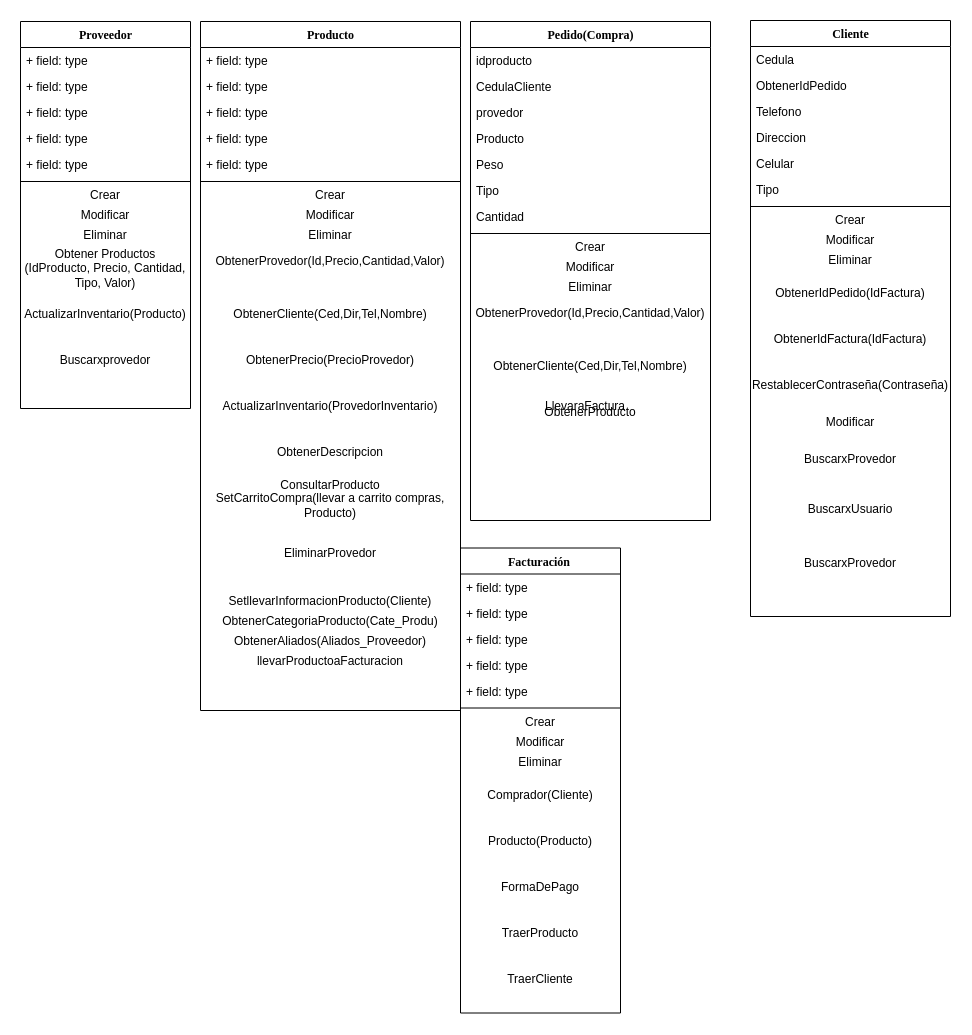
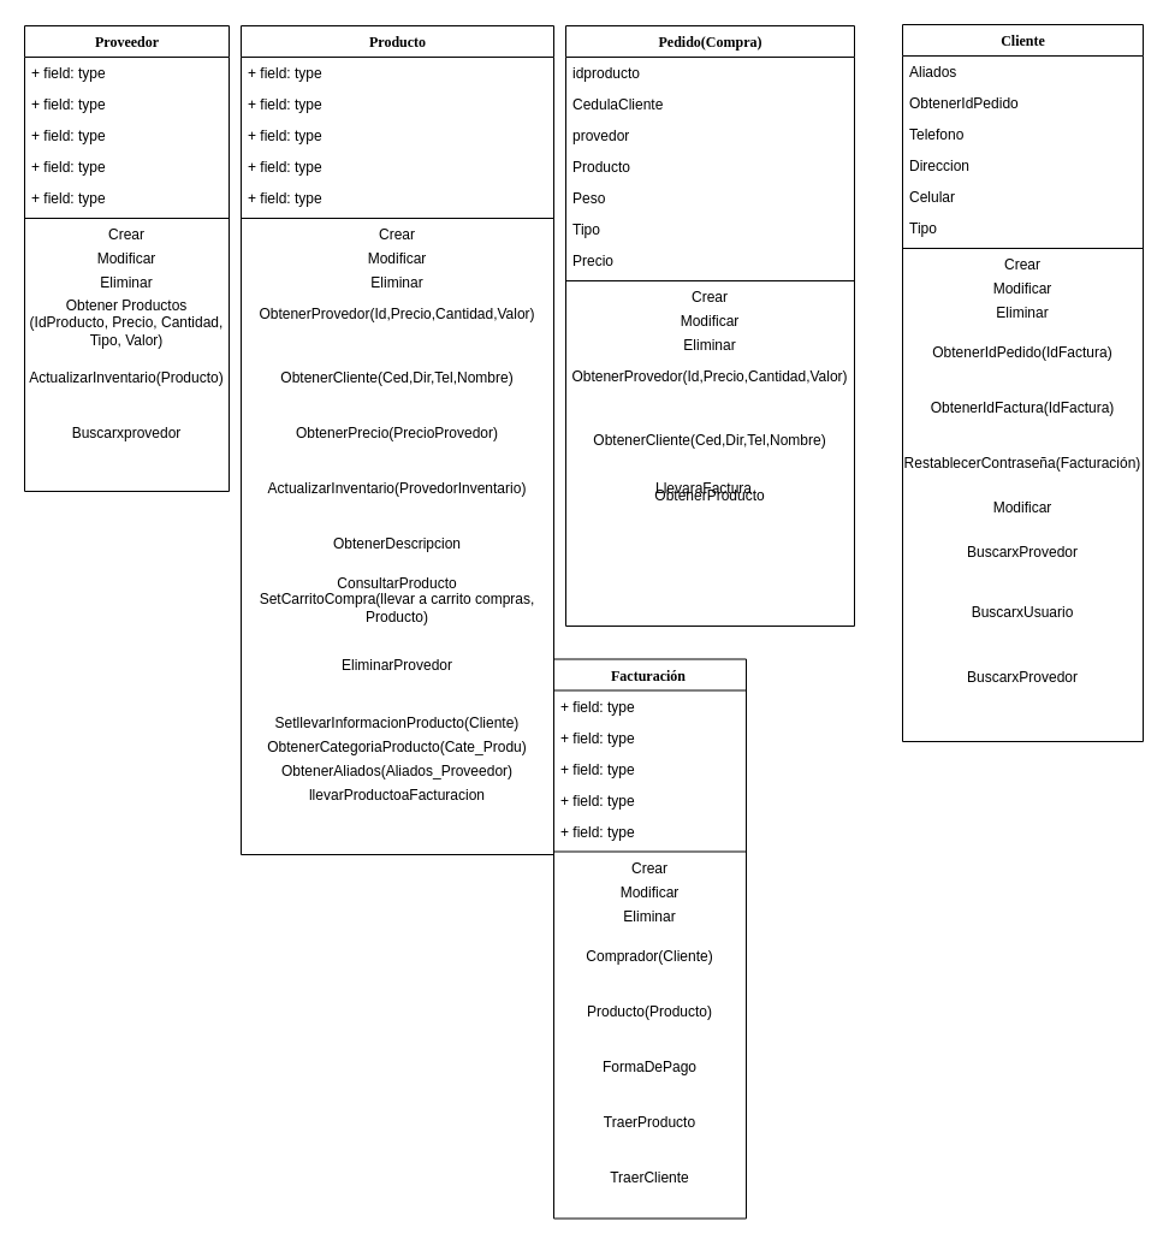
- <mxCell id="67" value="Cedula" style="text;html=1;strokeColor=none;fillColor=none;align=left;verticalAlign=top;spacingLeft=4;spacingRight=4;whiteSpace=wrap;overflow=hidden;rotatable=0;points=[[0,0.5],[1,0.5]];portConstraint=eastwest;" parent="66" vertex="1"><mxGeometry y="26" width="200" height="26" as="geometry" /></mxCell>
+ <mxCell id="67" value="Aliados" style="text;html=1;strokeColor=none;fillColor=none;align=left;verticalAlign=top;spacingLeft=4;spacingRight=4;whiteSpace=wrap;overflow=hidden;rotatable=0;points=[[0,0.5],[1,0.5]];portConstraint=eastwest;" parent="66" vertex="1"><mxGeometry y="26" width="200" height="26" as="geometry" /></mxCell>
- <mxCell id="21" value="Cantidad" style="text;html=1;strokeColor=none;fillColor=none;align=left;verticalAlign=top;spacingLeft=4;spacingRight=4;whiteSpace=wrap;overflow=hidden;rotatable=0;points=[[0,0.5],[1,0.5]];portConstraint=eastwest;" parent="14" vertex="1"><mxGeometry y="182" width="240" height="26" as="geometry" /></mxCell>
+ <mxCell id="21" value="Precio" style="text;html=1;strokeColor=none;fillColor=none;align=left;verticalAlign=top;spacingLeft=4;spacingRight=4;whiteSpace=wrap;overflow=hidden;rotatable=0;points=[[0,0.5],[1,0.5]];portConstraint=eastwest;" parent="14" vertex="1"><mxGeometry y="182" width="240" height="26" as="geometry" /></mxCell>
- <mxCell id="79" value="RestablecerContraseña(Contraseña)" style="text;html=1;strokeColor=none;fillColor=none;align=center;verticalAlign=middle;whiteSpace=wrap;rounded=0;" parent="66" vertex="1"><mxGeometry y="342" width="200" height="46" as="geometry" /></mxCell>
+ <mxCell id="79" value="RestablecerContraseña(Facturación)" style="text;html=1;strokeColor=none;fillColor=none;align=center;verticalAlign=middle;whiteSpace=wrap;rounded=0;" parent="66" vertex="1"><mxGeometry y="342" width="200" height="46" as="geometry" /></mxCell>
